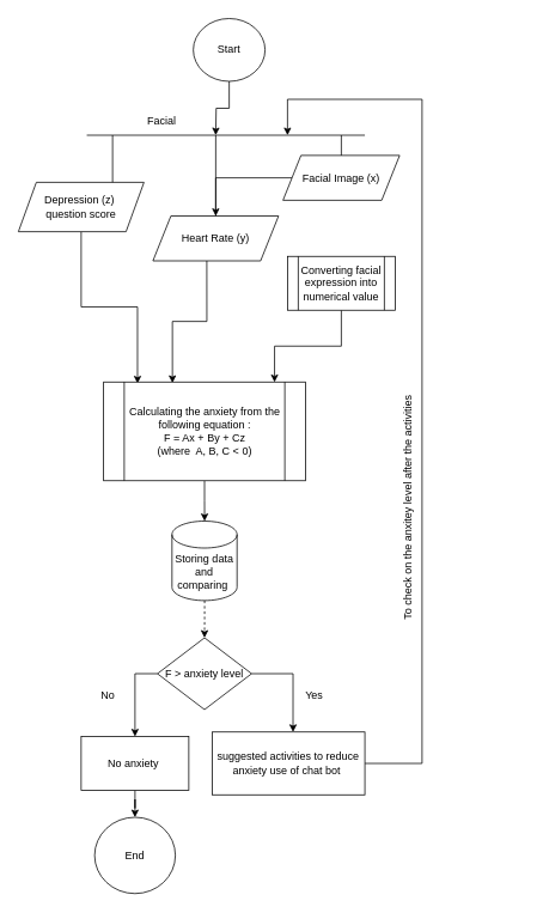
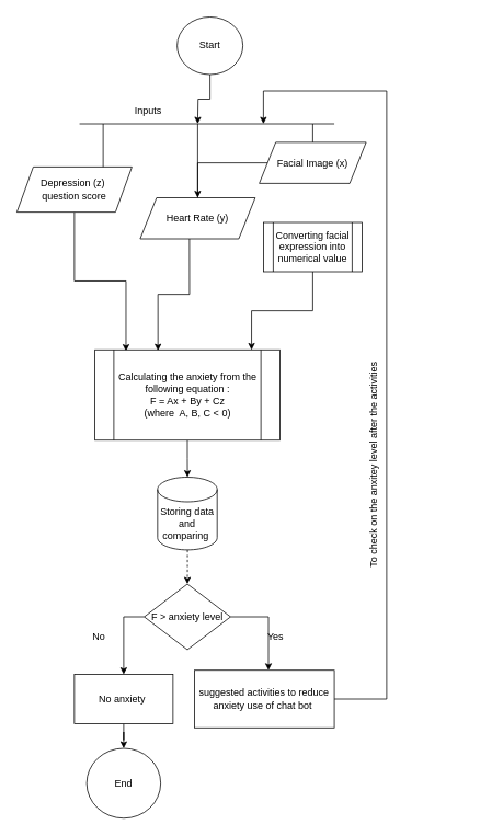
- <mxCell id="23" value="Facial" style="text;html=1;align=center;verticalAlign=middle;whiteSpace=wrap;rounded=0;" parent="1" vertex="1"><mxGeometry x="150" y="120" width="60" height="30" as="geometry" /></mxCell>
+ <mxCell id="23" value="Inputs" style="text;html=1;align=center;verticalAlign=middle;whiteSpace=wrap;rounded=0;" parent="1" vertex="1"><mxGeometry x="150" y="120" width="60" height="30" as="geometry" /></mxCell>
- <mxCell id="9" value="Converting facial expression into numerical value" style="shape=process;whiteSpace=wrap;html=1;backgroundOutline=1;" parent="1" vertex="1"><mxGeometry x="320" y="285" width="120" height="60" as="geometry" /></mxCell>
+ <mxCell id="9" value="Converting facial expression into numerical value" style="shape=process;whiteSpace=wrap;html=1;backgroundOutline=1;" parent="1" vertex="1"><mxGeometry x="320" y="270" width="120" height="60" as="geometry" /></mxCell>
- <mxCell id="16" value="Yes" style="text;html=1;align=center;verticalAlign=middle;whiteSpace=wrap;rounded=0;" parent="1" vertex="1"><mxGeometry x="320" y="760" width="60" height="30" as="geometry" /></mxCell>
+ <mxCell id="16" value="Yes" style="text;html=1;align=center;verticalAlign=middle;whiteSpace=wrap;rounded=0;" parent="1" vertex="1"><mxGeometry x="305" y="760" width="60" height="30" as="geometry" /></mxCell>
